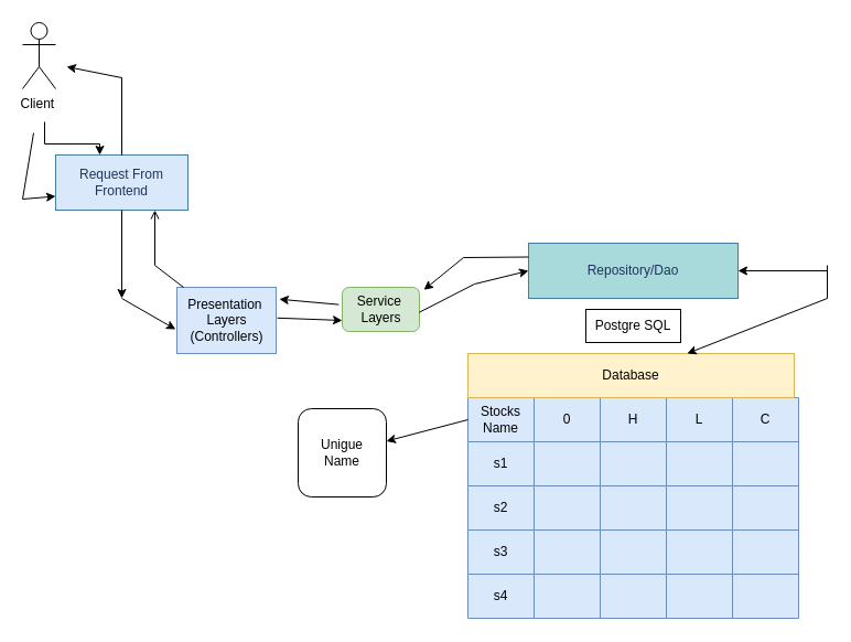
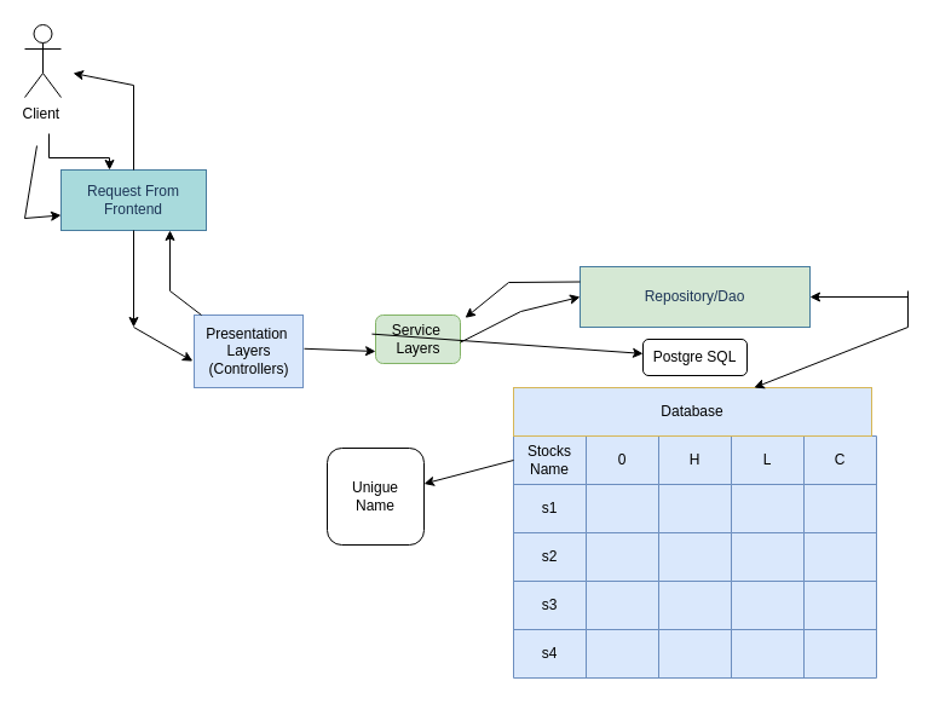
- <mxCell id="2" value="Request From Frontend" style="rounded=0;arcSize=10;whiteSpace=wrap;html=1;align=center;fillColor=#dae8fc;strokeColor=#457B9D;fontColor=#1D3557;" parent="1" vertex="1"><mxGeometry x="50" y="140" width="120" height="50" as="geometry" /></mxCell>
+ <mxCell id="2" value="Request From Frontend" style="rounded=0;arcSize=10;whiteSpace=wrap;html=1;align=center;fillColor=#A8DADC;strokeColor=#457B9D;fontColor=#1D3557;" parent="1" vertex="1"><mxGeometry x="50" y="140" width="120" height="50" as="geometry" /></mxCell>
- <mxCell id="49" value="" style="endArrow=open;html=1;rounded=0;entryX=0.75;entryY=1;entryDx=0;entryDy=0;" parent="1" source="3" target="2" edge="1"><mxGeometry width="50" height="50" relative="1" as="geometry"><mxPoint x="360" y="420" as="sourcePoint" /><mxPoint x="410" y="370" as="targetPoint" /><Array as="points"><mxPoint x="140" y="240" /></Array></mxGeometry></mxCell>
+ <mxCell id="49" value="" style="endArrow=classic;html=1;rounded=0;entryX=0.75;entryY=1;entryDx=0;entryDy=0;" parent="1" source="3" target="2" edge="1"><mxGeometry width="50" height="50" relative="1" as="geometry"><mxPoint x="360" y="420" as="sourcePoint" /><mxPoint x="410" y="370" as="targetPoint" /><Array as="points"><mxPoint x="140" y="240" /></Array></mxGeometry></mxCell>
- <mxCell id="8" value="Repository/Dao" style="rounded=0;whiteSpace=wrap;html=1;strokeColor=#457B9D;fillColor=#A8DADC;fontColor=#1D3557;" parent="1" vertex="1"><mxGeometry x="479" y="220" width="190" height="50" as="geometry" /></mxCell>
+ <mxCell id="8" value="Repository/Dao" style="rounded=0;whiteSpace=wrap;html=1;strokeColor=#457B9D;fillColor=#d5e8d4;fontColor=#1D3557;" parent="1" vertex="1"><mxGeometry x="479" y="220" width="190" height="50" as="geometry" /></mxCell>
- <mxCell id="48" value="" style="endArrow=classic;html=1;rounded=0;entryX=1.032;entryY=0.179;entryDx=0;entryDy=0;entryPerimeter=0;exitX=-0.044;exitY=0.391;exitDx=0;exitDy=0;exitPerimeter=0;" parent="1" source="5" target="3" edge="1"><mxGeometry width="50" height="50" relative="1" as="geometry"><mxPoint x="520" y="360" as="sourcePoint" /><mxPoint x="570" y="310" as="targetPoint" /></mxGeometry></mxCell>
+ <mxCell id="48" value="" style="endArrow=classic;html=1;rounded=0;exitX=-0.044;exitY=0.391;exitDx=0;exitDy=0;exitPerimeter=0;" parent="1" source="5" target="44" edge="1"><mxGeometry width="50" height="50" relative="1" as="geometry"><mxPoint x="520" y="360" as="sourcePoint" /><mxPoint x="570" y="310" as="targetPoint" /></mxGeometry></mxCell>
- <mxCell id="44" value="Postgre SQL" style="rounded=0;whiteSpace=wrap;html=1;shadow=0;sketch=0;" parent="1" vertex="1"><mxGeometry x="531" y="280" width="86" height="30" as="geometry" /></mxCell>
+ <mxCell id="44" value="Postgre SQL" style="whiteSpace=wrap;html=1;shadow=0;sketch=0;rounded=1;" parent="1" vertex="1"><mxGeometry x="531" y="280" width="86" height="30" as="geometry" /></mxCell>
- <mxCell id="41" value="Database" style="rounded=0;whiteSpace=wrap;html=1;shadow=0;sketch=0;fillColor=#fff2cc;strokeColor=#d6b656;" parent="1" vertex="1"><mxGeometry x="424" y="320" width="296" height="40" as="geometry" /></mxCell>
+ <mxCell id="41" value="Database" style="rounded=0;whiteSpace=wrap;html=1;shadow=0;sketch=0;fillColor=#dae8fc;strokeColor=#d6b656;" parent="1" vertex="1"><mxGeometry x="424" y="320" width="296" height="40" as="geometry" /></mxCell>
